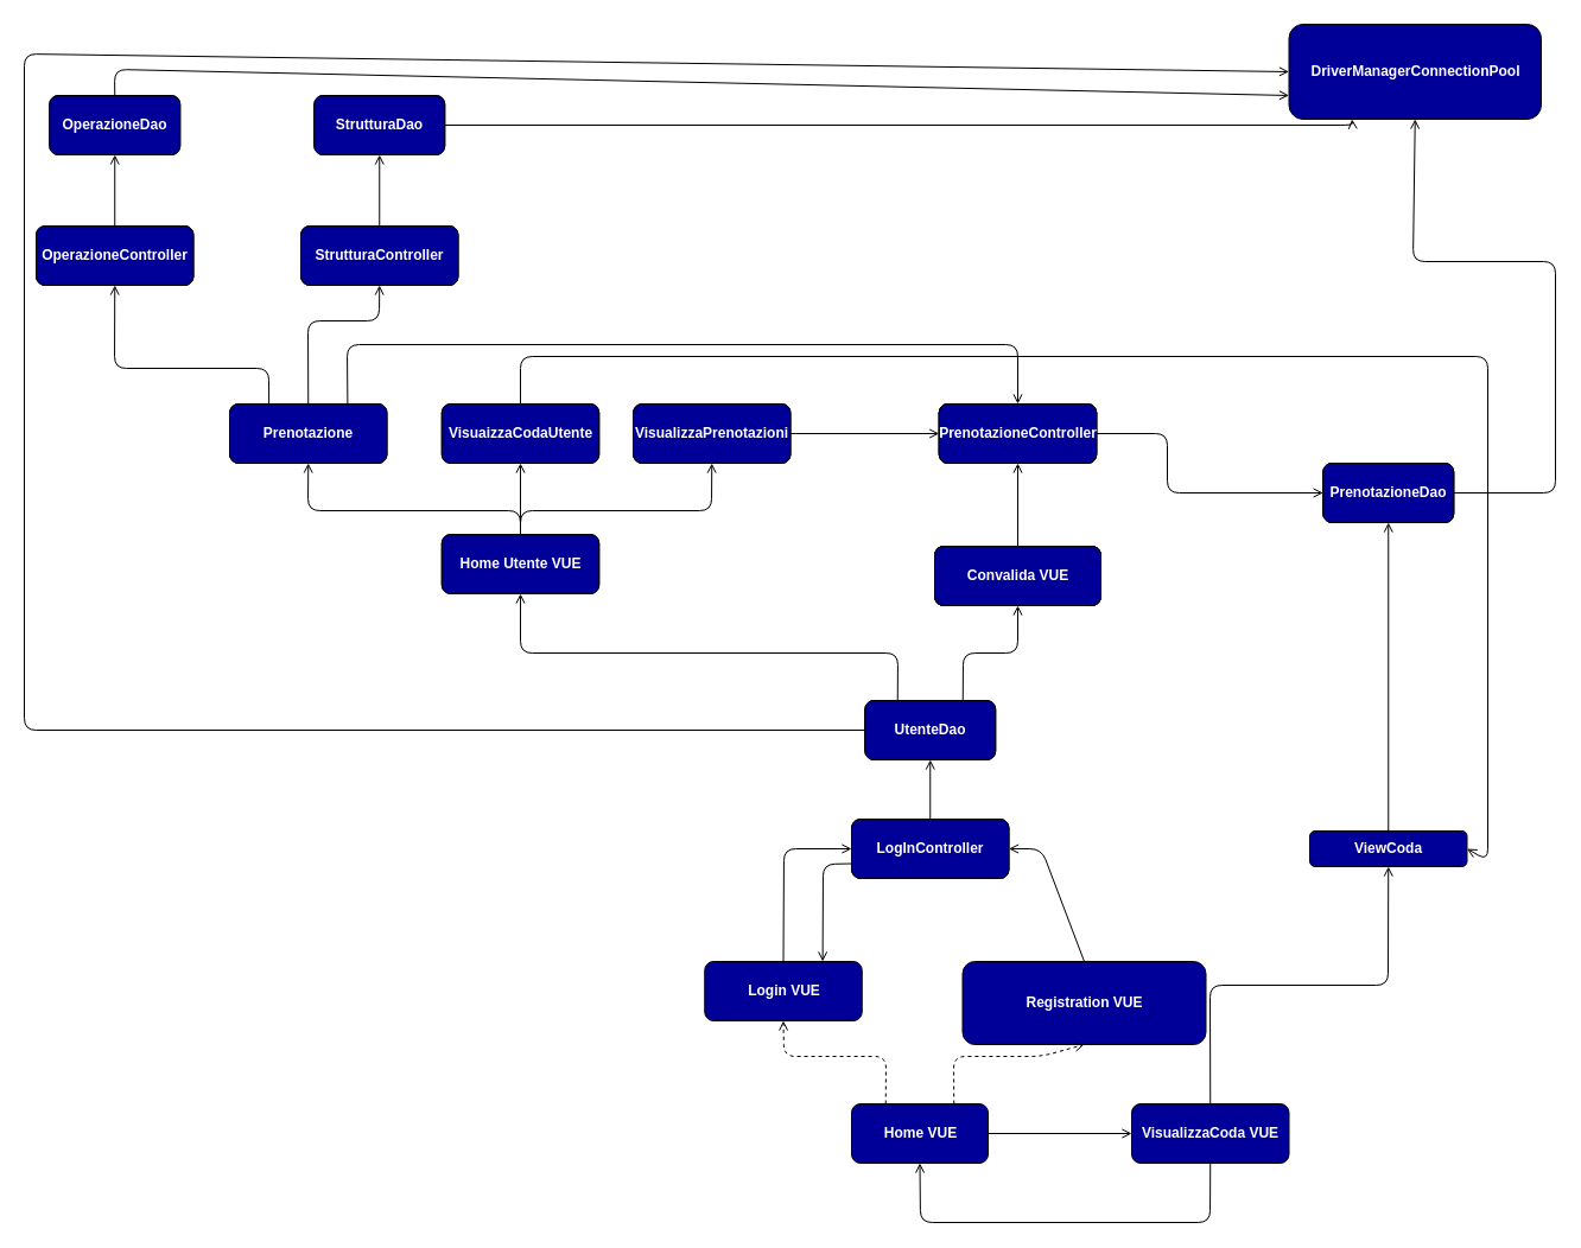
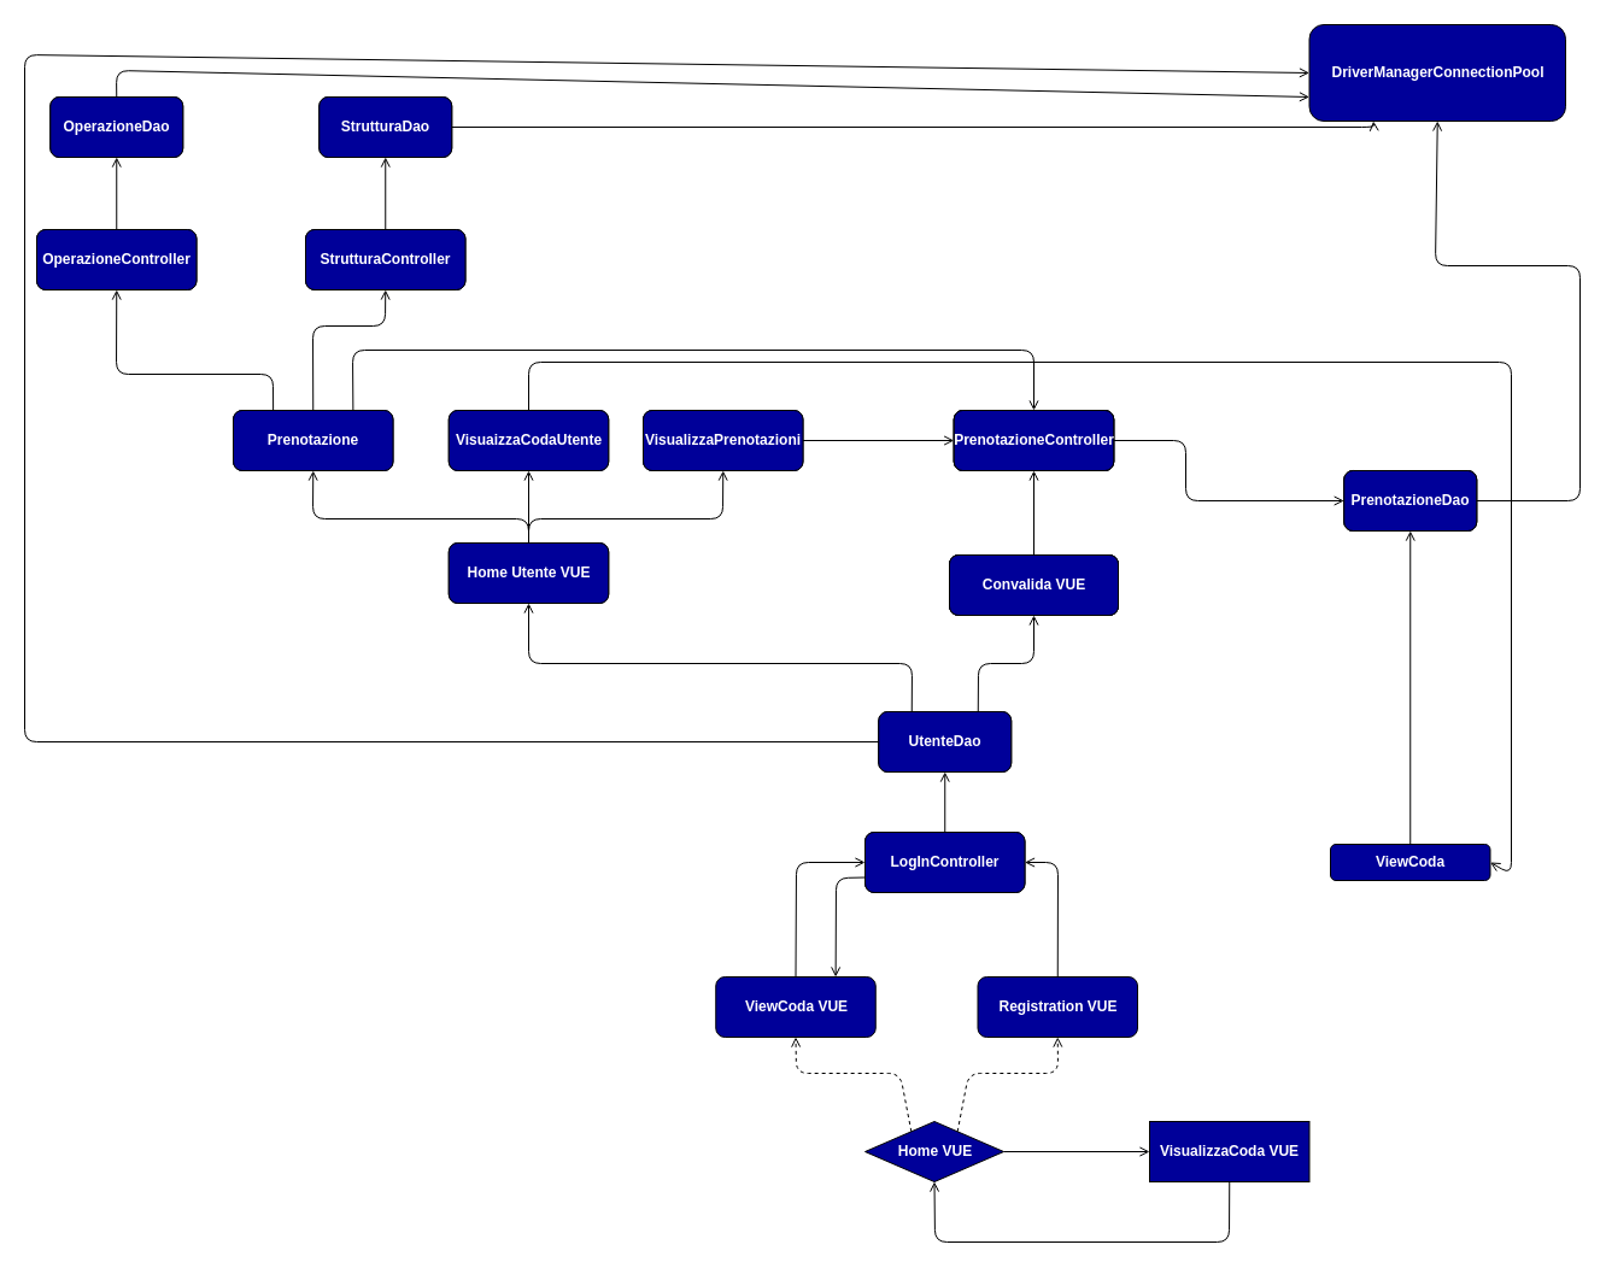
- <mxCell id="21" value="" style="endArrow=open;html=1;endFill=0;exitX=0.5;exitY=0;exitDx=0;exitDy=0;entryX=0.5;entryY=1;entryDx=0;entryDy=0;" parent="1" source="15" target="8" edge="1"><mxGeometry width="50" height="50" relative="1" as="geometry"><mxPoint x="1083" y="900" as="sourcePoint" /><mxPoint x="1133" y="850" as="targetPoint" /><Array as="points"><mxPoint x="1019" y="830" /><mxPoint x="1169" y="830" /></Array></mxGeometry></mxCell>
- <mxCell id="12" value="Login VUE" style="html=1;rounded=1;fillColor=#000099;fontColor=#FFFFFF;fontStyle=1" parent="1" vertex="1"><mxGeometry x="593.25" y="810" width="132.5" height="50" as="geometry" /></mxCell>
+ <mxCell id="12" value="ViewCoda VUE" style="html=1;rounded=1;fillColor=#000099;fontColor=#FFFFFF;fontStyle=1" parent="1" vertex="1"><mxGeometry x="593.25" y="810" width="132.5" height="50" as="geometry" /></mxCell>
- <mxCell id="14" value="Registration VUE" style="html=1;rounded=1;fillColor=#000099;fontColor=#FFFFFF;fontStyle=1" parent="1" vertex="1"><mxGeometry x="810.5" y="810" width="205" height="70" as="geometry" /></mxCell>
+ <mxCell id="14" value="Registration VUE" style="html=1;rounded=1;fillColor=#000099;fontColor=#FFFFFF;fontStyle=1" parent="1" vertex="1"><mxGeometry x="810.5" y="810" width="132.5" height="50" as="geometry" /></mxCell>
- <mxCell id="10" value="Home VUE" style="html=1;rounded=1;fillColor=#000099;fontColor=#FFFFFF;fontStyle=1" parent="1" vertex="1"><mxGeometry x="717" y="930" width="115" height="50" as="geometry" /></mxCell>
+ <mxCell id="10" value="Home VUE" style="rhombus;html=1;fillColor=#000099;fontColor=#FFFFFF;fontStyle=1;" parent="1" vertex="1"><mxGeometry x="717" y="930" width="115" height="50" as="geometry" /></mxCell>
- <mxCell id="15" value="VisualizzaCoda VUE" style="html=1;rounded=1;fillColor=#000099;fontColor=#FFFFFF;fontStyle=1" parent="1" vertex="1"><mxGeometry x="953" y="930" width="132.5" height="50" as="geometry" /></mxCell>
+ <mxCell id="15" value="VisualizzaCoda VUE" style="html=1;fillColor=#000099;fontColor=#FFFFFF;fontStyle=1;rounded=0;" parent="1" vertex="1"><mxGeometry x="953" y="930" width="132.5" height="50" as="geometry" /></mxCell>
